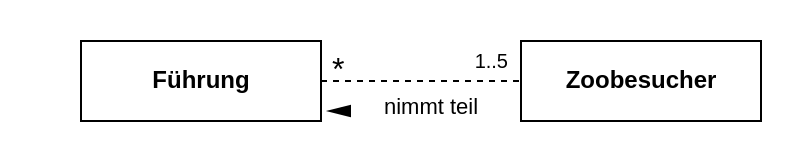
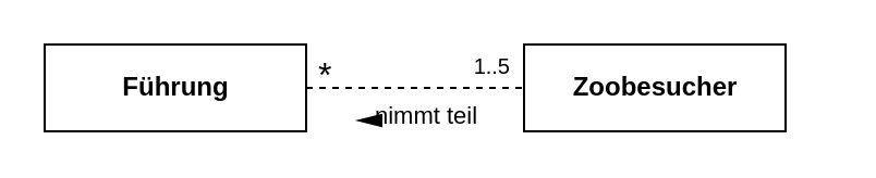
- <mxCell id="6" value="Führung" style="html=1;fontStyle=1" vertex="1" parent="1"><mxGeometry x="40" y="20" width="120" height="40" as="geometry" /></mxCell>
+ <mxCell id="6" value="Führung" style="html=1;fontStyle=1" vertex="1" parent="1"><mxGeometry x="20" y="20" width="120" height="40" as="geometry" /></mxCell>
- <mxCell id="2" value="Zoobesucher" style="html=1;fontStyle=1" vertex="1" parent="1"><mxGeometry x="260" y="20" width="120" height="40" as="geometry" /></mxCell>
+ <mxCell id="2" value="Zoobesucher" style="html=1;fontStyle=1" vertex="1" parent="1"><mxGeometry x="240" y="20" width="120" height="40" as="geometry" /></mxCell>
